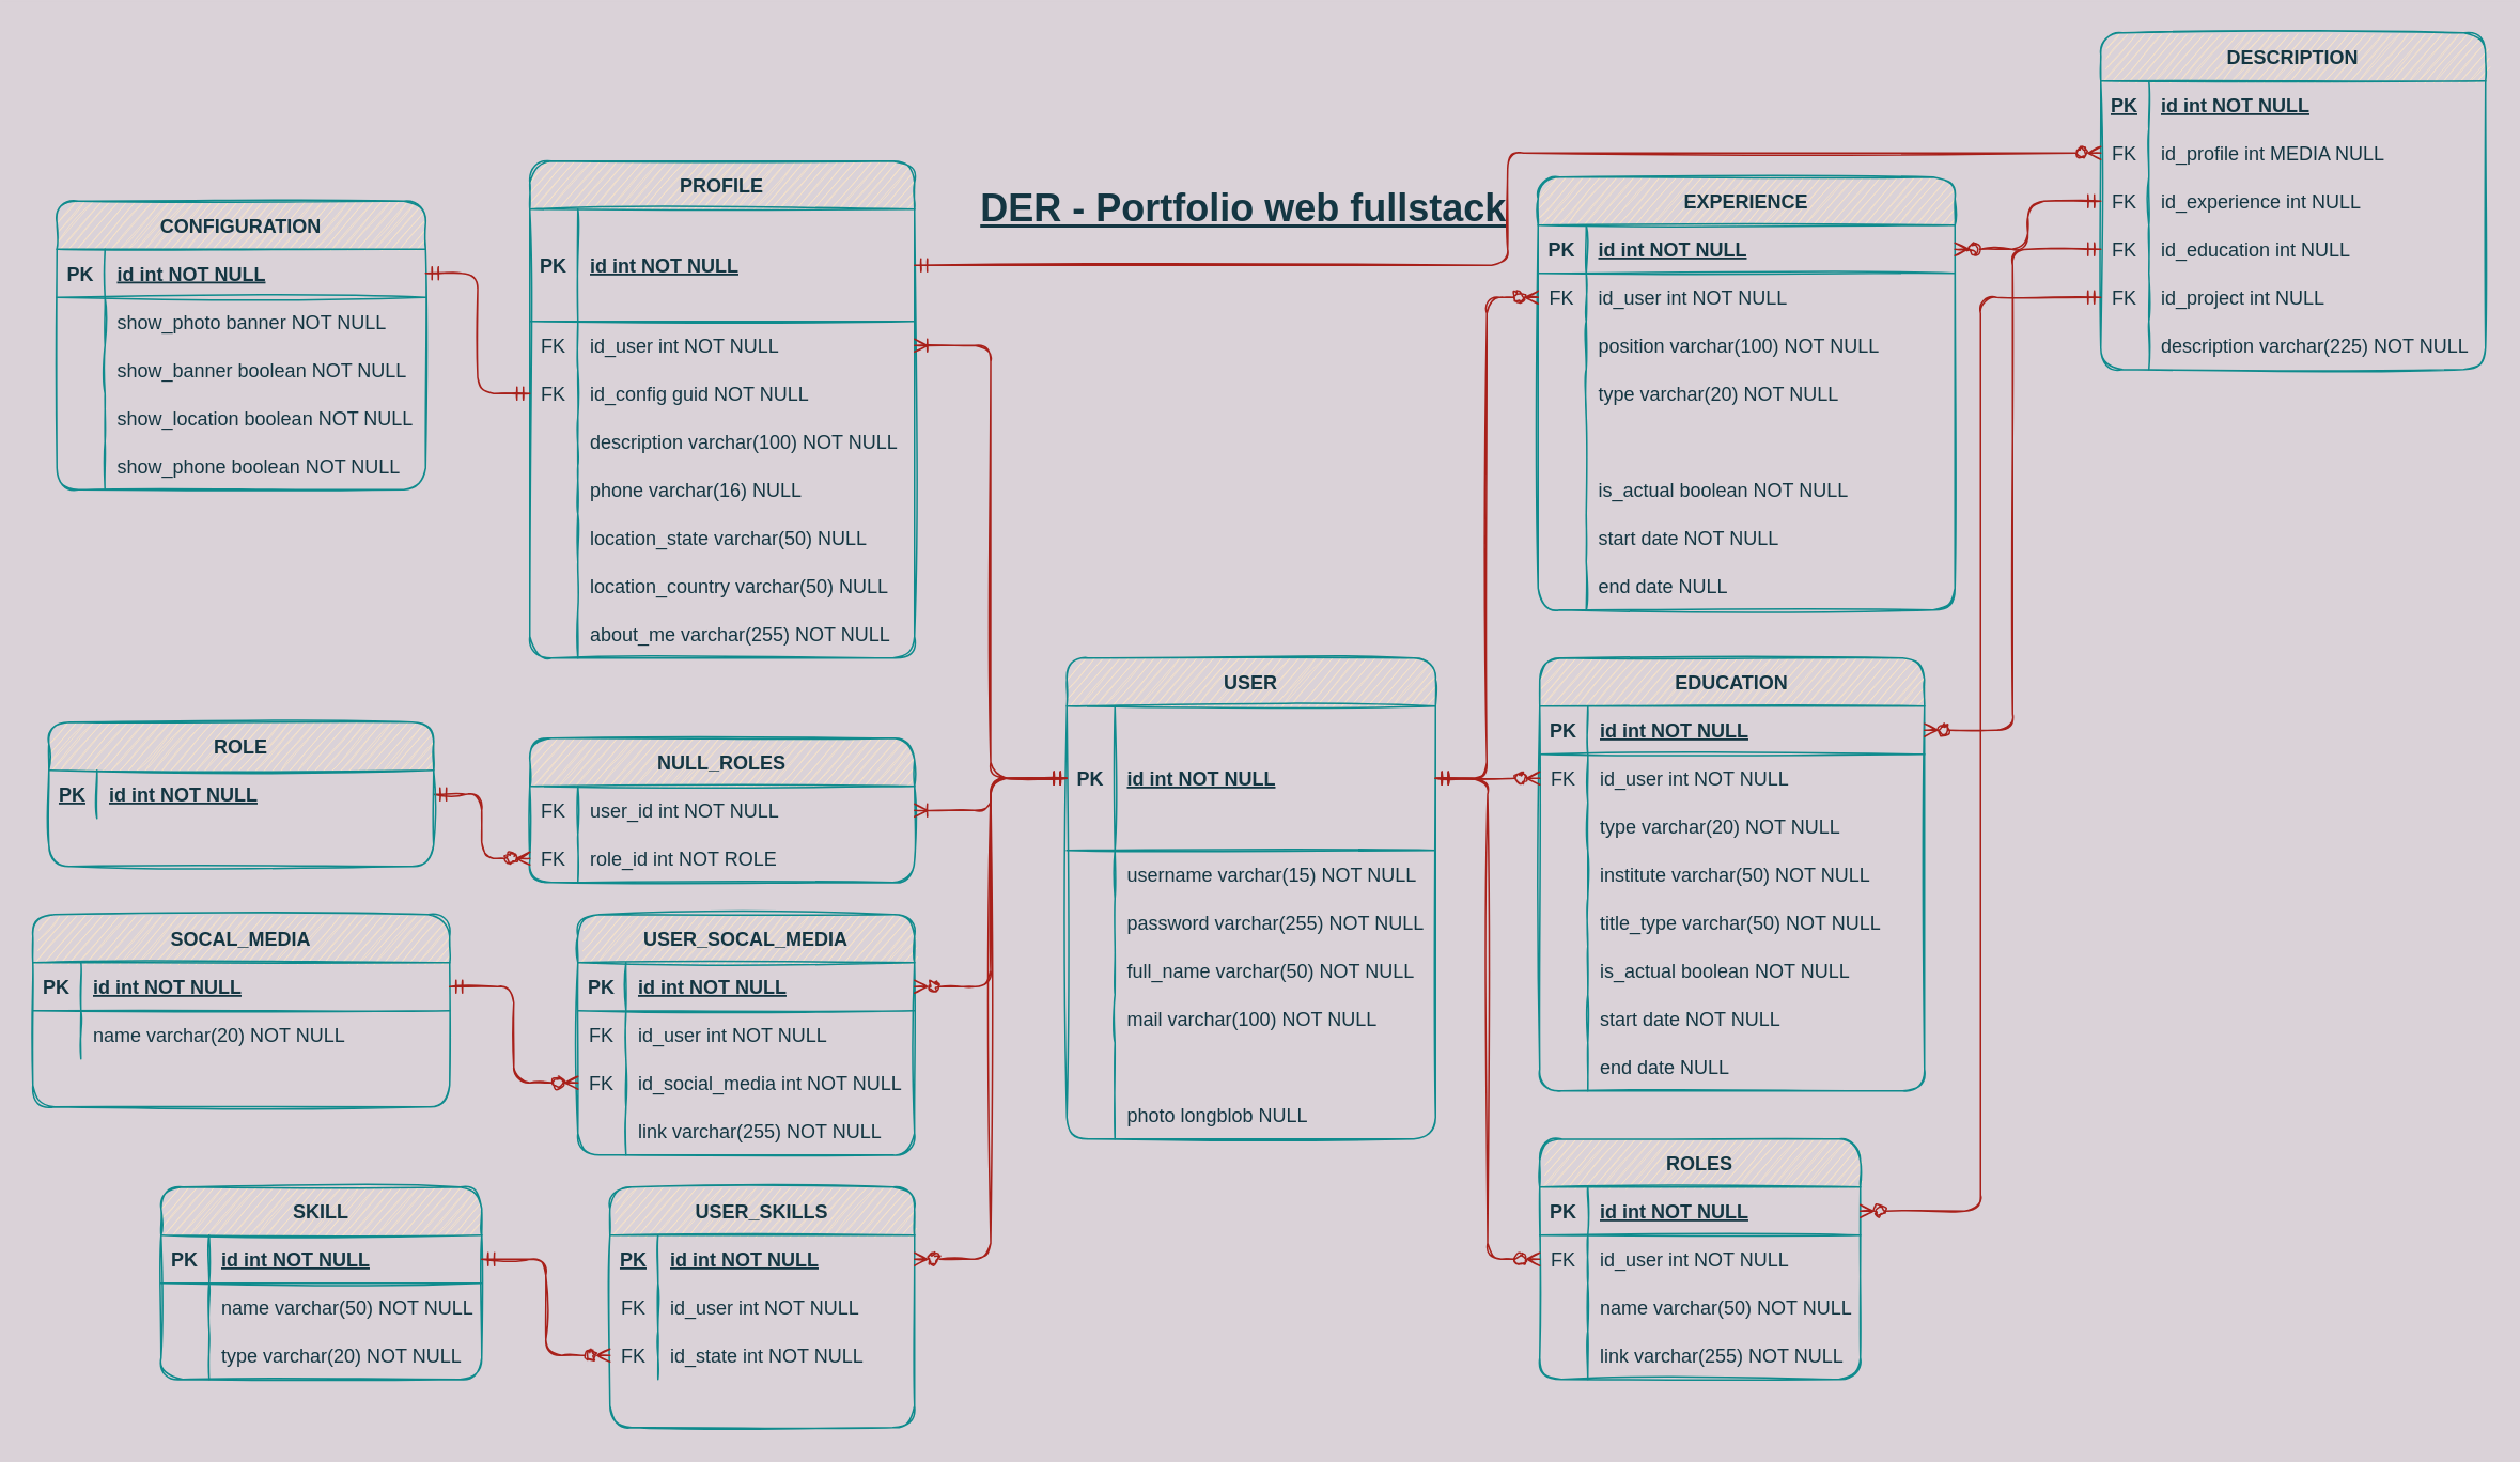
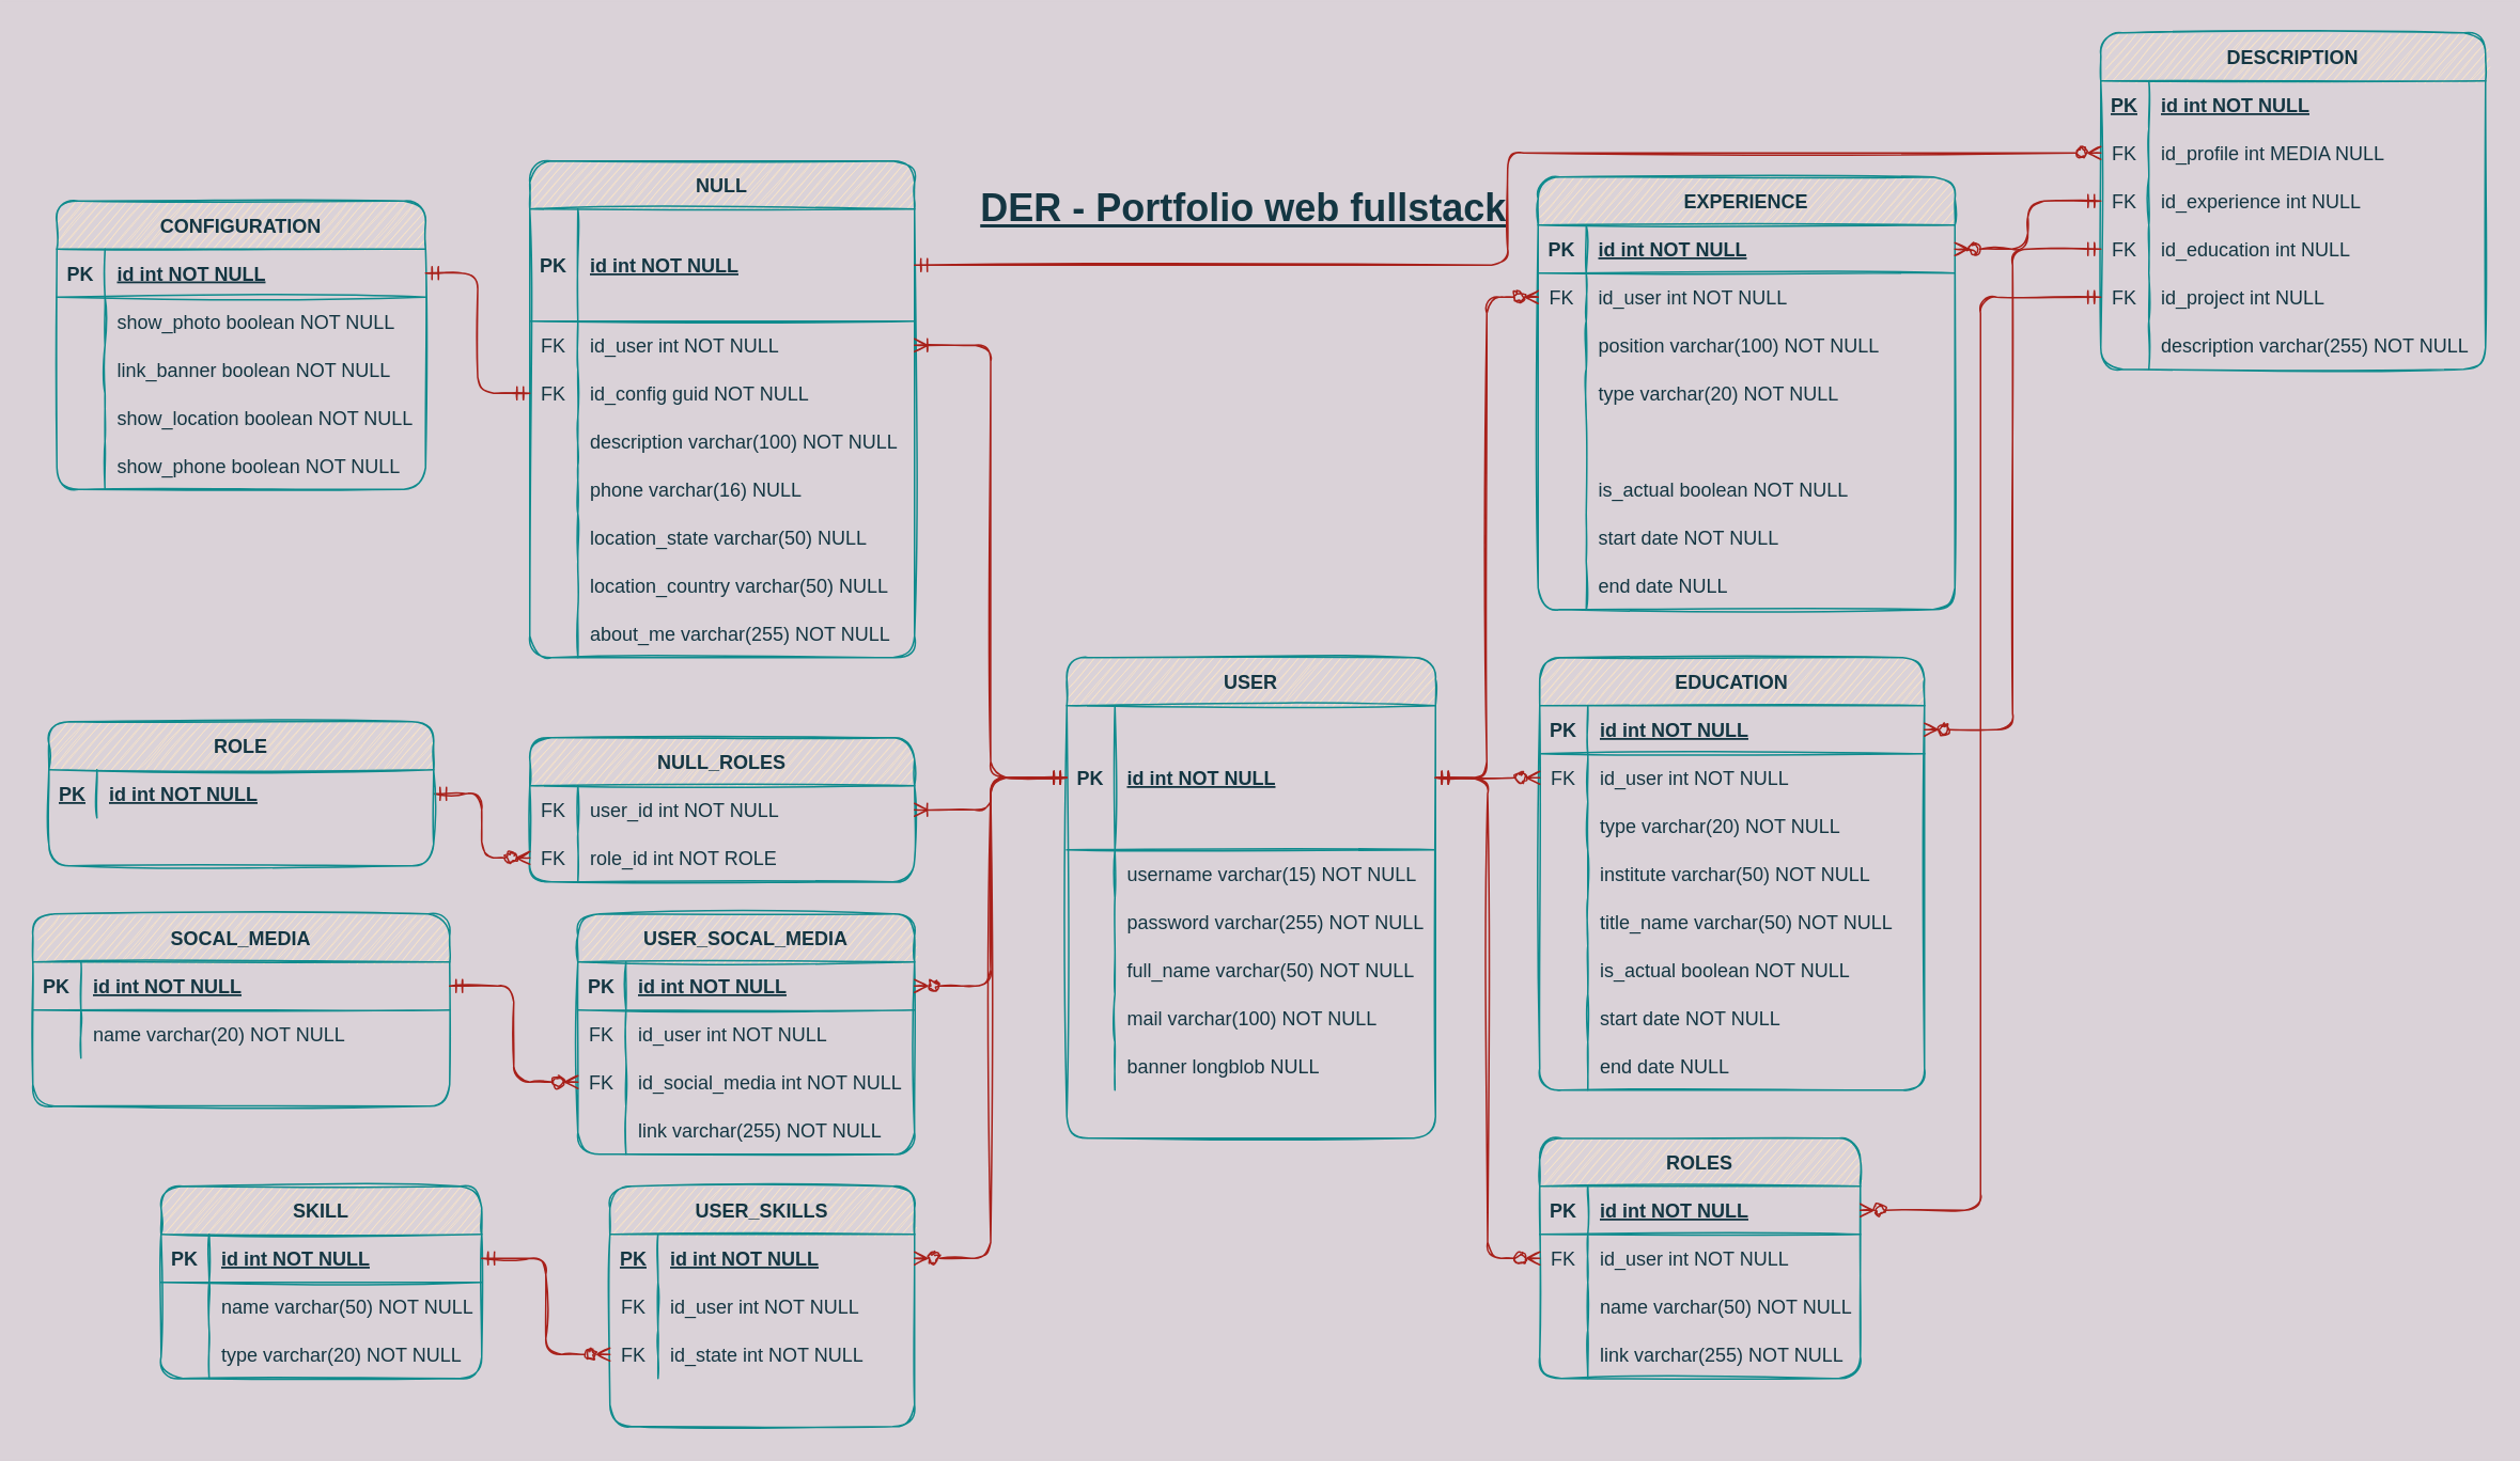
- <mxCell id="2" value="PROFILE" style="shape=table;startSize=30;container=1;collapsible=1;childLayout=tableLayout;fixedRows=1;rowLines=0;fontStyle=1;align=center;resizeLast=1;fillColor=#FAE5C7;strokeColor=#0F8B8D;fontColor=#143642;rounded=1;sketch=1;" parent="1" vertex="1"><mxGeometry x="330" y="100" width="240" height="310" as="geometry"><mxRectangle x="-190" y="360" width="60" height="30" as="alternateBounds" /></mxGeometry></mxCell>
+ <mxCell id="2" value="NULL" style="shape=table;startSize=30;container=1;collapsible=1;childLayout=tableLayout;fixedRows=1;rowLines=0;fontStyle=1;align=center;resizeLast=1;fillColor=#FAE5C7;strokeColor=#0F8B8D;fontColor=#143642;rounded=1;sketch=1;" parent="1" vertex="1"><mxGeometry x="330" y="100" width="240" height="310" as="geometry"><mxRectangle x="-190" y="360" width="60" height="30" as="alternateBounds" /></mxGeometry></mxCell>
- <mxCell id="101" value="show_photo banner NOT NULL" style="shape=partialRectangle;connectable=0;fillColor=none;top=0;left=0;bottom=0;right=0;align=left;spacingLeft=6;overflow=hidden;strokeColor=#0F8B8D;fontColor=#143642;rounded=1;sketch=1;" parent="99" vertex="1"><mxGeometry x="30" width="200" height="30" as="geometry"><mxRectangle width="200" height="30" as="alternateBounds" /></mxGeometry></mxCell>
+ <mxCell id="101" value="show_photo boolean NOT NULL" style="shape=partialRectangle;connectable=0;fillColor=none;top=0;left=0;bottom=0;right=0;align=left;spacingLeft=6;overflow=hidden;strokeColor=#0F8B8D;fontColor=#143642;rounded=1;sketch=1;" parent="99" vertex="1"><mxGeometry x="30" width="200" height="30" as="geometry"><mxRectangle width="200" height="30" as="alternateBounds" /></mxGeometry></mxCell>
- <mxCell id="167" value="description varchar(225) NOT NULL" style="shape=partialRectangle;connectable=0;fillColor=none;top=0;left=0;bottom=0;right=0;align=left;spacingLeft=6;overflow=hidden;strokeColor=#0F8B8D;fontColor=#143642;rounded=1;sketch=1;" parent="165" vertex="1"><mxGeometry x="30" width="210" height="30" as="geometry"><mxRectangle width="210" height="30" as="alternateBounds" /></mxGeometry></mxCell>
+ <mxCell id="167" value="description varchar(255) NOT NULL" style="shape=partialRectangle;connectable=0;fillColor=none;top=0;left=0;bottom=0;right=0;align=left;spacingLeft=6;overflow=hidden;strokeColor=#0F8B8D;fontColor=#143642;rounded=1;sketch=1;" parent="165" vertex="1"><mxGeometry x="30" width="210" height="30" as="geometry"><mxRectangle width="210" height="30" as="alternateBounds" /></mxGeometry></mxCell>
- <mxCell id="104" value="show_banner boolean NOT NULL" style="shape=partialRectangle;connectable=0;fillColor=none;top=0;left=0;bottom=0;right=0;align=left;spacingLeft=6;overflow=hidden;strokeColor=#0F8B8D;fontColor=#143642;rounded=1;sketch=1;" parent="102" vertex="1"><mxGeometry x="30" width="200" height="30" as="geometry"><mxRectangle width="200" height="30" as="alternateBounds" /></mxGeometry></mxCell>
+ <mxCell id="104" value="link_banner boolean NOT NULL" style="shape=partialRectangle;connectable=0;fillColor=none;top=0;left=0;bottom=0;right=0;align=left;spacingLeft=6;overflow=hidden;strokeColor=#0F8B8D;fontColor=#143642;rounded=1;sketch=1;" parent="102" vertex="1"><mxGeometry x="30" width="200" height="30" as="geometry"><mxRectangle width="200" height="30" as="alternateBounds" /></mxGeometry></mxCell>
- <mxCell id="203" value="title_type varchar(50) NOT NULL" style="shape=partialRectangle;connectable=0;fillColor=none;top=0;left=0;bottom=0;right=0;align=left;spacingLeft=6;overflow=hidden;strokeColor=#0F8B8D;fontColor=#143642;rounded=1;sketch=1;" vertex="1" parent="201"><mxGeometry x="30" width="210" height="30" as="geometry"><mxRectangle width="210" height="30" as="alternateBounds" /></mxGeometry></mxCell>
+ <mxCell id="203" value="title_name varchar(50) NOT NULL" style="shape=partialRectangle;connectable=0;fillColor=none;top=0;left=0;bottom=0;right=0;align=left;spacingLeft=6;overflow=hidden;strokeColor=#0F8B8D;fontColor=#143642;rounded=1;sketch=1;" vertex="1" parent="201"><mxGeometry x="30" width="210" height="30" as="geometry"><mxRectangle width="210" height="30" as="alternateBounds" /></mxGeometry></mxCell>
+ <mxCell id="129" value="banner longblob NULL" style="shape=partialRectangle;connectable=0;fillColor=none;top=0;left=0;bottom=0;right=0;align=left;spacingLeft=6;overflow=hidden;strokeColor=#0F8B8D;fontColor=#143642;rounded=1;sketch=1;" parent="127" vertex="1"><mxGeometry x="30" width="200" height="30" as="geometry"><mxRectangle width="200" height="30" as="alternateBounds" /></mxGeometry></mxCell>
- <mxCell id="132" value="photo longblob NULL" style="shape=partialRectangle;connectable=0;fillColor=none;top=0;left=0;bottom=0;right=0;align=left;spacingLeft=6;overflow=hidden;strokeColor=#0F8B8D;fontColor=#143642;rounded=1;sketch=1;" parent="130" vertex="1"><mxGeometry x="30" width="200" height="30" as="geometry"><mxRectangle width="200" height="30" as="alternateBounds" /></mxGeometry></mxCell>
